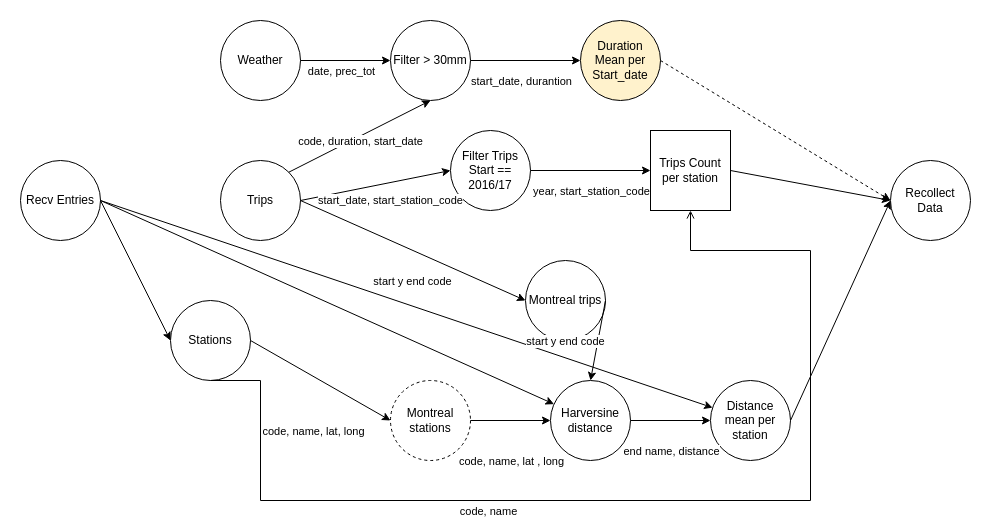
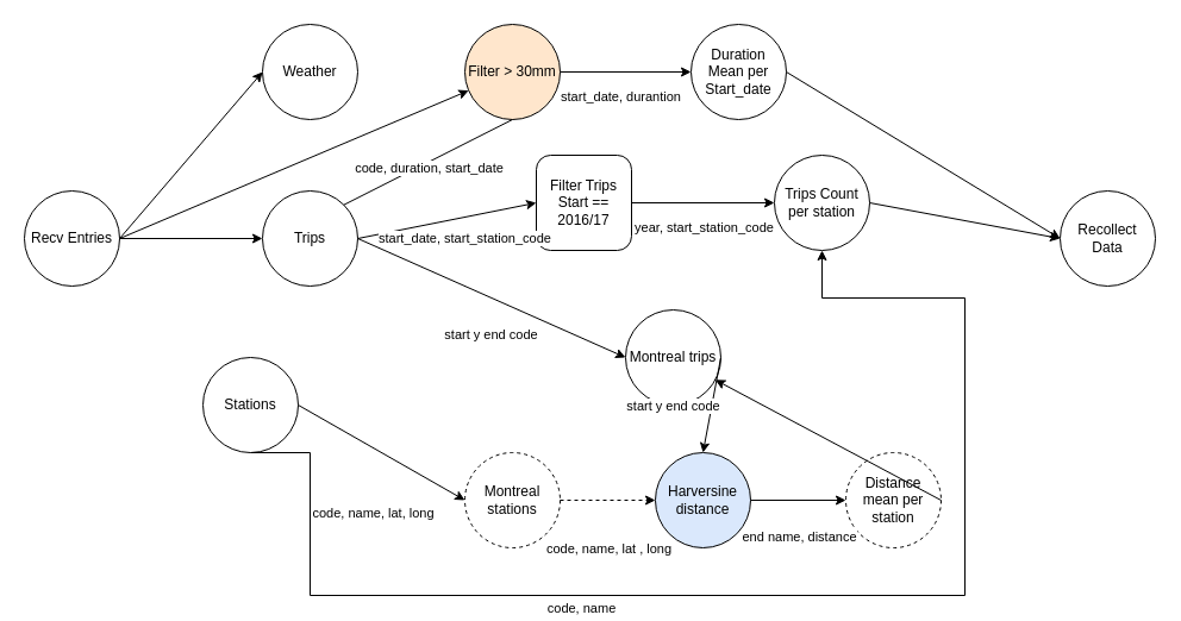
- <mxCell id="9" value="" style="endArrow=classic;html=1;rounded=0;exitX=1;exitY=0.5;exitDx=0;exitDy=0;entryX=0;entryY=0.5;entryDx=0;entryDy=0;" parent="1" source="3" target="6" edge="1"><mxGeometry width="50" height="50" relative="1" as="geometry"><mxPoint x="870" y="140" as="sourcePoint" /><mxPoint x="920" y="90" as="targetPoint" /></mxGeometry></mxCell>
- <mxCell id="10" value="date, prec_tot" style="edgeLabel;html=1;align=center;verticalAlign=middle;resizable=0;points=[];" parent="9" vertex="1" connectable="0"><mxGeometry x="-0.378" relative="1" as="geometry"><mxPoint x="12" y="10" as="offset" /></mxGeometry></mxCell>
- <mxCell id="6" value="Filter &amp;gt; 30mm" style="ellipse;whiteSpace=wrap;html=1;aspect=fixed;" parent="1" vertex="1"><mxGeometry x="390" y="20" width="80" height="80" as="geometry" /></mxCell>
+ <mxCell id="6" value="Filter &amp;gt; 30mm" style="ellipse;whiteSpace=wrap;html=1;aspect=fixed;fillColor=#ffe6cc;" parent="1" vertex="1"><mxGeometry x="390" y="20" width="80" height="80" as="geometry" /></mxCell>
- <mxCell id="30" value="Duration Mean per Start_date" style="ellipse;whiteSpace=wrap;html=1;aspect=fixed;fillColor=#fff2cc;" parent="1" vertex="1"><mxGeometry x="580" y="20" width="80" height="80" as="geometry" /></mxCell>
+ <mxCell id="30" value="Duration Mean per Start_date" style="ellipse;whiteSpace=wrap;html=1;aspect=fixed;" parent="1" vertex="1"><mxGeometry x="580" y="20" width="80" height="80" as="geometry" /></mxCell>
- <mxCell id="26" value="" style="endArrow=classic;html=1;rounded=0;entryX=0.5;entryY=1;entryDx=0;entryDy=0;exitX=1;exitY=0;exitDx=0;exitDy=0;" parent="1" source="4" target="6" edge="1"><mxGeometry width="50" height="50" relative="1" as="geometry"><mxPoint x="960" y="130" as="sourcePoint" /><mxPoint x="1010" y="80" as="targetPoint" /></mxGeometry></mxCell>
+ <mxCell id="26" value="" style="endArrow=none;html=1;rounded=0;entryX=0.5;entryY=1;entryDx=0;entryDy=0;exitX=1;exitY=0;exitDx=0;exitDy=0;" parent="1" source="4" target="6" edge="1"><mxGeometry width="50" height="50" relative="1" as="geometry"><mxPoint x="960" y="130" as="sourcePoint" /><mxPoint x="1010" y="80" as="targetPoint" /></mxGeometry></mxCell>
- <mxCell id="41" value="" style="endArrow=classic;html=1;rounded=0;entryX=0;entryY=0.5;entryDx=0;entryDy=0;exitX=1;exitY=0.5;exitDx=0;exitDy=0;dashed=1;" parent="1" source="30" target="31" edge="1"><mxGeometry width="50" height="50" relative="1" as="geometry"><mxPoint x="740" y="180" as="sourcePoint" /><mxPoint x="900" y="210" as="targetPoint" /></mxGeometry></mxCell>
+ <mxCell id="41" value="" style="endArrow=classic;html=1;rounded=0;entryX=0;entryY=0.5;entryDx=0;entryDy=0;exitX=1;exitY=0.5;exitDx=0;exitDy=0;" parent="1" source="30" target="31" edge="1"><mxGeometry width="50" height="50" relative="1" as="geometry"><mxPoint x="740" y="180" as="sourcePoint" /><mxPoint x="900" y="210" as="targetPoint" /></mxGeometry></mxCell>
- <mxCell id="32" value="Filter Trips Start == 2016/17" style="ellipse;whiteSpace=wrap;html=1;aspect=fixed;" parent="1" vertex="1"><mxGeometry x="450" y="130" width="80" height="80" as="geometry" /></mxCell>
+ <mxCell id="32" value="Filter Trips Start == 2016/17" style="whiteSpace=wrap;html=1;aspect=fixed;rounded=1;" parent="1" vertex="1"><mxGeometry x="450" y="130" width="80" height="80" as="geometry" /></mxCell>
- <mxCell id="35" value="Trips Count per station" style="whiteSpace=wrap;html=1;aspect=fixed;rounded=0;" parent="1" vertex="1"><mxGeometry x="650" y="130" width="80" height="80" as="geometry" /></mxCell>
+ <mxCell id="35" value="Trips Count per station" style="ellipse;whiteSpace=wrap;html=1;aspect=fixed;" parent="1" vertex="1"><mxGeometry x="650" y="130" width="80" height="80" as="geometry" /></mxCell>
- <mxCell id="36" value="" style="endArrow=open;html=1;rounded=0;exitX=0.5;exitY=1;exitDx=0;exitDy=0;entryX=0.5;entryY=1;entryDx=0;entryDy=0;edgeStyle=orthogonalEdgeStyle;" parent="1" source="5" target="35" edge="1"><mxGeometry width="50" height="50" relative="1" as="geometry"><mxPoint x="800" y="290" as="sourcePoint" /><mxPoint x="850" y="240" as="targetPoint" /><Array as="points"><mxPoint x="260" y="500" /><mxPoint x="810" y="500" /><mxPoint x="810" y="250" /><mxPoint x="690" y="250" /></Array></mxGeometry></mxCell>
+ <mxCell id="36" value="" style="endArrow=classic;html=1;rounded=0;exitX=0.5;exitY=1;exitDx=0;exitDy=0;entryX=0.5;entryY=1;entryDx=0;entryDy=0;edgeStyle=orthogonalEdgeStyle;" parent="1" source="5" target="35" edge="1"><mxGeometry width="50" height="50" relative="1" as="geometry"><mxPoint x="800" y="290" as="sourcePoint" /><mxPoint x="850" y="240" as="targetPoint" /><Array as="points"><mxPoint x="260" y="500" /><mxPoint x="810" y="500" /><mxPoint x="810" y="250" /><mxPoint x="690" y="250" /></Array></mxGeometry></mxCell>
- <mxCell id="11" value="" style="endArrow=classic;html=1;rounded=0;exitX=1;exitY=0.5;exitDx=0;exitDy=0;entryX=0;entryY=0.5;entryDx=0;entryDy=0;" parent="1" source="2" target="5" edge="1"><mxGeometry width="50" height="50" relative="1" as="geometry"><mxPoint x="310" y="210" as="sourcePoint" /><mxPoint x="400" y="350" as="targetPoint" /></mxGeometry></mxCell>
+ <mxCell id="11" value="" style="endArrow=classic;html=1;rounded=0;exitX=1;exitY=0.5;exitDx=0;exitDy=0;" parent="1" source="2" target="6" edge="1"><mxGeometry width="50" height="50" relative="1" as="geometry"><mxPoint x="310" y="210" as="sourcePoint" /><mxPoint x="400" y="350" as="targetPoint" /></mxGeometry></mxCell>
- <mxCell id="42" value="" style="endArrow=classic;html=1;rounded=0;entryX=0;entryY=0.5;entryDx=0;entryDy=0;exitX=1;exitY=0.5;exitDx=0;exitDy=0;" parent="1" source="21" target="31" edge="1"><mxGeometry width="50" height="50" relative="1" as="geometry"><mxPoint x="670" y="70" as="sourcePoint" /><mxPoint x="900" y="210" as="targetPoint" /></mxGeometry></mxCell>
+ <mxCell id="42" value="" style="endArrow=classic;html=1;rounded=0;exitX=1;exitY=0.5;exitDx=0;exitDy=0;" parent="1" source="21" target="15" edge="1"><mxGeometry width="50" height="50" relative="1" as="geometry"><mxPoint x="670" y="70" as="sourcePoint" /><mxPoint x="900" y="210" as="targetPoint" /></mxGeometry></mxCell>
- <mxCell id="12" value="" style="endArrow=classic;html=1;rounded=0;exitX=1;exitY=0.5;exitDx=0;exitDy=0;" parent="1" source="2" target="16" edge="1"><mxGeometry width="50" height="50" relative="1" as="geometry"><mxPoint x="110" y="210" as="sourcePoint" /><mxPoint x="230" y="350" as="targetPoint" /></mxGeometry></mxCell>
+ <mxCell id="12" value="" style="endArrow=classic;html=1;rounded=0;exitX=1;exitY=0.5;exitDx=0;exitDy=0;entryX=0;entryY=0.5;entryDx=0;entryDy=0;" parent="1" source="2" target="4" edge="1"><mxGeometry width="50" height="50" relative="1" as="geometry"><mxPoint x="110" y="210" as="sourcePoint" /><mxPoint x="230" y="350" as="targetPoint" /></mxGeometry></mxCell>
- <mxCell id="8" value="" style="endArrow=classic;html=1;rounded=0;exitX=1;exitY=0.5;exitDx=0;exitDy=0;" parent="1" source="2" target="21" edge="1"><mxGeometry width="50" height="50" relative="1" as="geometry"><mxPoint x="870" y="140" as="sourcePoint" /><mxPoint x="920" y="90" as="targetPoint" /></mxGeometry></mxCell>
+ <mxCell id="8" value="" style="endArrow=classic;html=1;rounded=0;exitX=1;exitY=0.5;exitDx=0;exitDy=0;entryX=0;entryY=0.5;entryDx=0;entryDy=0;" parent="1" source="2" target="3" edge="1"><mxGeometry width="50" height="50" relative="1" as="geometry"><mxPoint x="870" y="140" as="sourcePoint" /><mxPoint x="920" y="90" as="targetPoint" /></mxGeometry></mxCell>
- <mxCell id="22" value="" style="endArrow=classic;html=1;rounded=0;exitX=1;exitY=0.5;exitDx=0;exitDy=0;entryX=0;entryY=0.5;entryDx=0;entryDy=0;" parent="1" source="7" target="16" edge="1"><mxGeometry width="50" height="50" relative="1" as="geometry"><mxPoint x="810" y="130" as="sourcePoint" /><mxPoint x="860" y="80" as="targetPoint" /></mxGeometry></mxCell>
+ <mxCell id="22" value="" style="endArrow=classic;html=1;rounded=0;exitX=1;exitY=0.5;exitDx=0;exitDy=0;entryX=0;entryY=0.5;entryDx=0;entryDy=0;dashed=1;" parent="1" source="7" target="16" edge="1"><mxGeometry width="50" height="50" relative="1" as="geometry"><mxPoint x="810" y="130" as="sourcePoint" /><mxPoint x="860" y="80" as="targetPoint" /></mxGeometry></mxCell>
- <mxCell id="16" value="Harversine distance" style="ellipse;whiteSpace=wrap;html=1;aspect=fixed;" parent="1" vertex="1"><mxGeometry x="550" y="380" width="80" height="80" as="geometry" /></mxCell>
+ <mxCell id="16" value="Harversine distance" style="ellipse;whiteSpace=wrap;html=1;aspect=fixed;fillColor=#dae8fc;" parent="1" vertex="1"><mxGeometry x="550" y="380" width="80" height="80" as="geometry" /></mxCell>
- <mxCell id="21" value="Distance mean per station" style="ellipse;whiteSpace=wrap;html=1;aspect=fixed;" parent="1" vertex="1"><mxGeometry x="710" y="380" width="80" height="80" as="geometry" /></mxCell>
+ <mxCell id="21" value="Distance mean per station" style="ellipse;whiteSpace=wrap;html=1;aspect=fixed;dashed=1;" parent="1" vertex="1"><mxGeometry x="710" y="380" width="80" height="80" as="geometry" /></mxCell>
